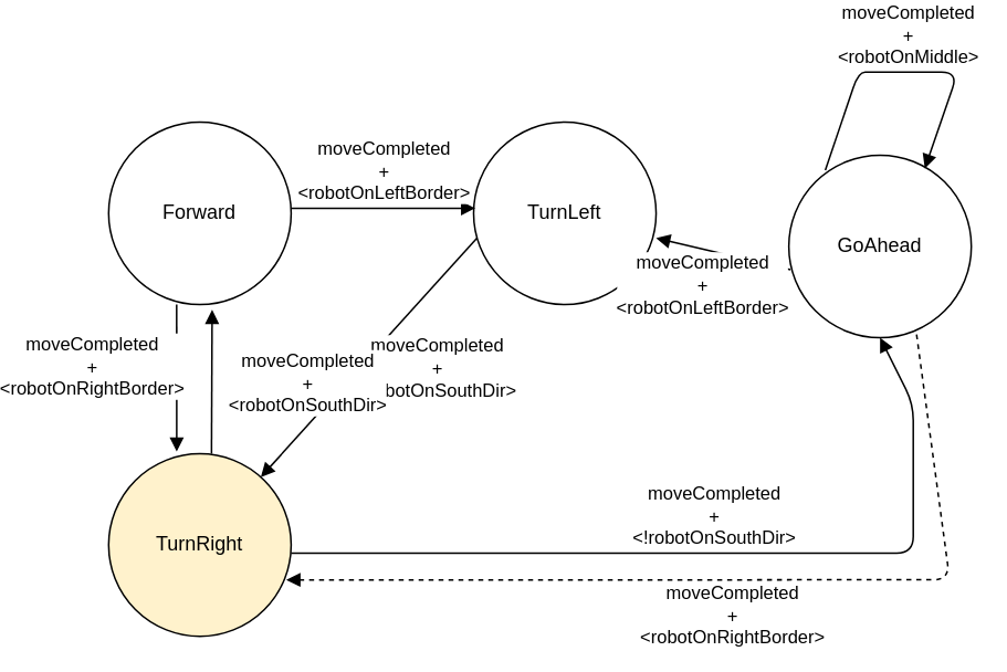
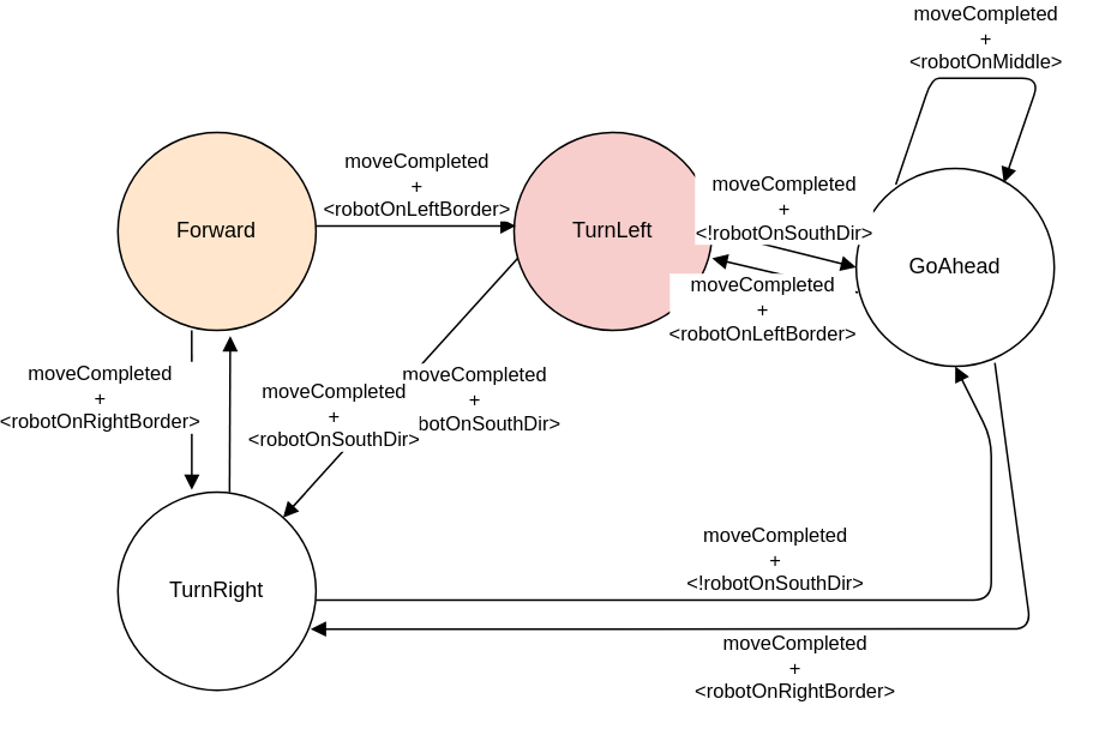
- <mxCell id="2" value="Forward" style="ellipse;whiteSpace=wrap;html=1;" vertex="1" parent="1"><mxGeometry x="20" y="50" width="110" height="110" as="geometry" /></mxCell>
+ <mxCell id="2" value="Forward" style="ellipse;whiteSpace=wrap;html=1;fillColor=#ffe6cc;" vertex="1" parent="1"><mxGeometry x="20" y="50" width="110" height="110" as="geometry" /></mxCell>
- <mxCell id="3" value="TurnLeft" style="ellipse;whiteSpace=wrap;html=1;" vertex="1" parent="1"><mxGeometry x="240" y="50" width="110" height="110" as="geometry" /></mxCell>
+ <mxCell id="3" value="TurnLeft" style="ellipse;whiteSpace=wrap;html=1;fillColor=#f8cecc;" vertex="1" parent="1"><mxGeometry x="240" y="50" width="110" height="110" as="geometry" /></mxCell>
+ <mxCell id="9" value="moveCompleted&lt;br&gt;+&lt;br&gt;&amp;lt;!robotOnSouthDir&amp;gt;" style="html=1;verticalAlign=bottom;endArrow=block;exitX=1;exitY=0.5;exitDx=0;exitDy=0;entryX=0;entryY=0.5;entryDx=0;entryDy=0;" edge="1" parent="1" source="3" target="4"><mxGeometry width="80" relative="1" as="geometry"><mxPoint x="251.98" y="129.96" as="sourcePoint" /><mxPoint x="140" y="130.84" as="targetPoint" /><mxPoint as="offset" /></mxGeometry></mxCell>
- <mxCell id="5" value="TurnRight" style="ellipse;whiteSpace=wrap;html=1;fillColor=#fff2cc;" vertex="1" parent="1"><mxGeometry x="20" y="250" width="110" height="110" as="geometry" /></mxCell>
+ <mxCell id="5" value="TurnRight" style="ellipse;whiteSpace=wrap;html=1;" vertex="1" parent="1"><mxGeometry x="20" y="250" width="110" height="110" as="geometry" /></mxCell>
- <mxCell id="13" value="moveCompleted&lt;br&gt;+&lt;br&gt;&amp;lt;robotOnRightBorder&amp;gt;" style="html=1;verticalAlign=bottom;endArrow=block;exitX=0.7;exitY=0.982;exitDx=0;exitDy=0;exitPerimeter=0;entryX=0.973;entryY=0.691;entryDx=0;entryDy=0;entryPerimeter=0;dashed=1;" edge="1" parent="1" source="4" target="5"><mxGeometry x="-0.408" y="-125" width="80" relative="1" as="geometry"><mxPoint x="530" y="320" as="sourcePoint" /><mxPoint x="610" y="320" as="targetPoint" /><Array as="points"><mxPoint x="527" y="326" /></Array><mxPoint x="-117" y="169" as="offset" /></mxGeometry></mxCell>
+ <mxCell id="13" value="moveCompleted&lt;br&gt;+&lt;br&gt;&amp;lt;robotOnRightBorder&amp;gt;" style="html=1;verticalAlign=bottom;endArrow=block;exitX=0.7;exitY=0.982;exitDx=0;exitDy=0;exitPerimeter=0;entryX=0.973;entryY=0.691;entryDx=0;entryDy=0;entryPerimeter=0;" edge="1" parent="1" source="4" target="5"><mxGeometry x="-0.408" y="-125" width="80" relative="1" as="geometry"><mxPoint x="530" y="320" as="sourcePoint" /><mxPoint x="610" y="320" as="targetPoint" /><Array as="points"><mxPoint x="527" y="326" /></Array><mxPoint x="-117" y="169" as="offset" /></mxGeometry></mxCell>
